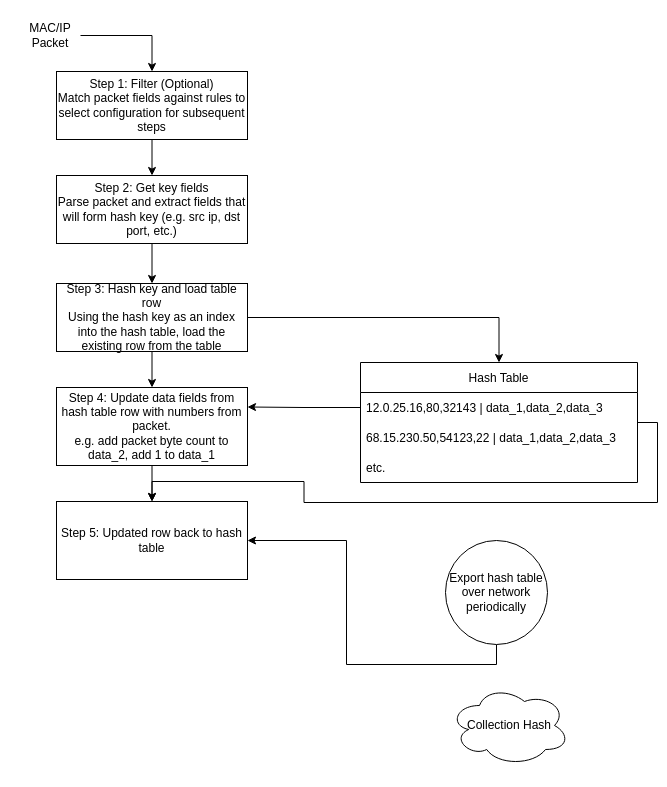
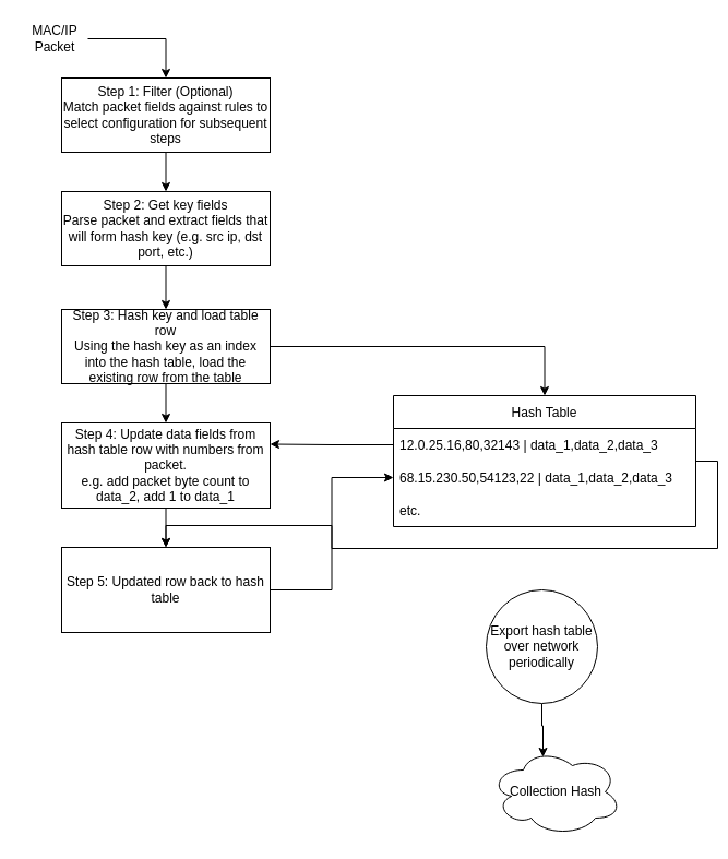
+ <mxCell id="19" style="edgeStyle=orthogonalEdgeStyle;rounded=0;orthogonalLoop=1;jettySize=auto;html=1;exitX=1;exitY=0.5;exitDx=0;exitDy=0;entryX=0;entryY=0.5;entryDx=0;entryDy=0;" edge="1" parent="1" source="20" target="14"><mxGeometry relative="1" as="geometry" /></mxCell>
- <mxCell id="21" style="edgeStyle=orthogonalEdgeStyle;rounded=0;orthogonalLoop=1;jettySize=auto;html=1;exitX=0.5;exitY=1;exitDx=0;exitDy=0;" edge="1" parent="1" source="22" target="20"><mxGeometry relative="1" as="geometry" /></mxCell>
+ <mxCell id="21" style="edgeStyle=orthogonalEdgeStyle;rounded=0;orthogonalLoop=1;jettySize=auto;html=1;exitX=0.5;exitY=1;exitDx=0;exitDy=0;entryX=0.4;entryY=0.1;entryDx=0;entryDy=0;entryPerimeter=0;" edge="1" parent="1" source="22" target="23"><mxGeometry relative="1" as="geometry" /></mxCell>
